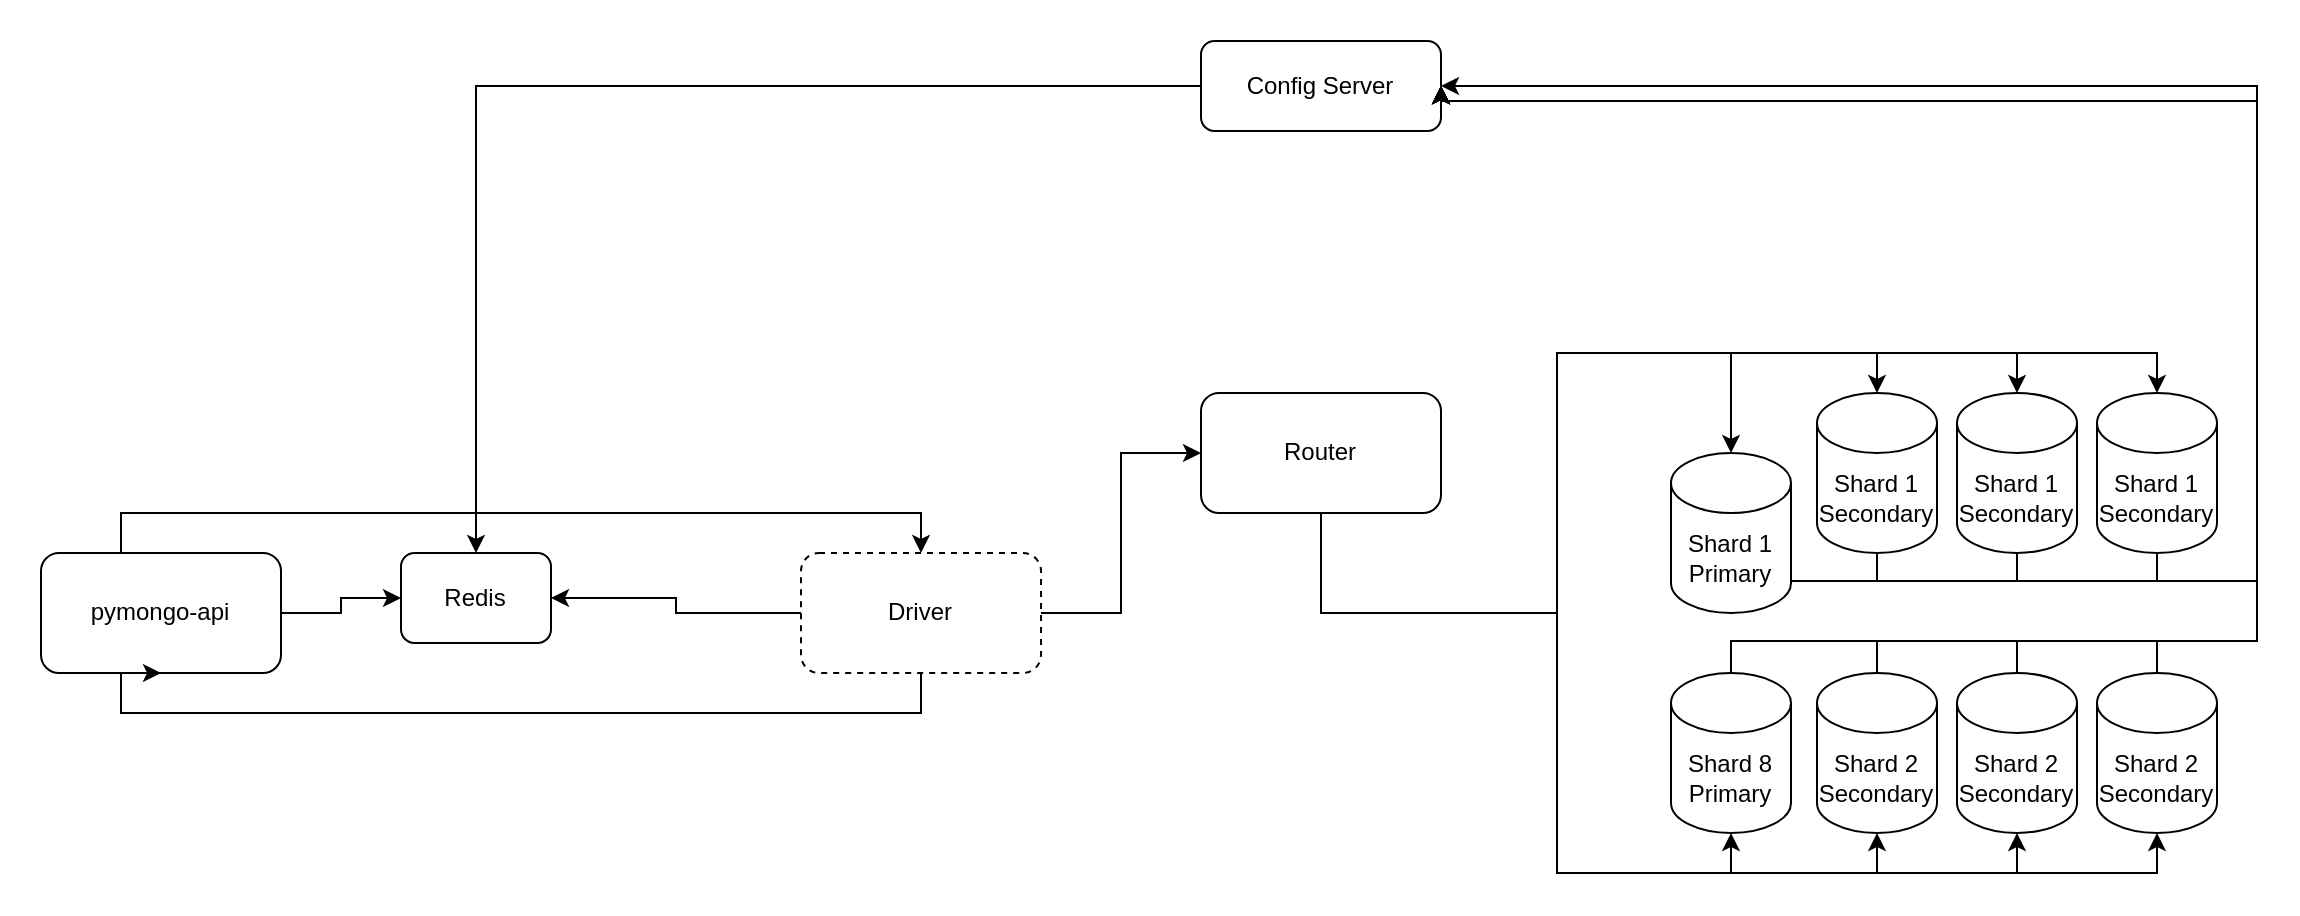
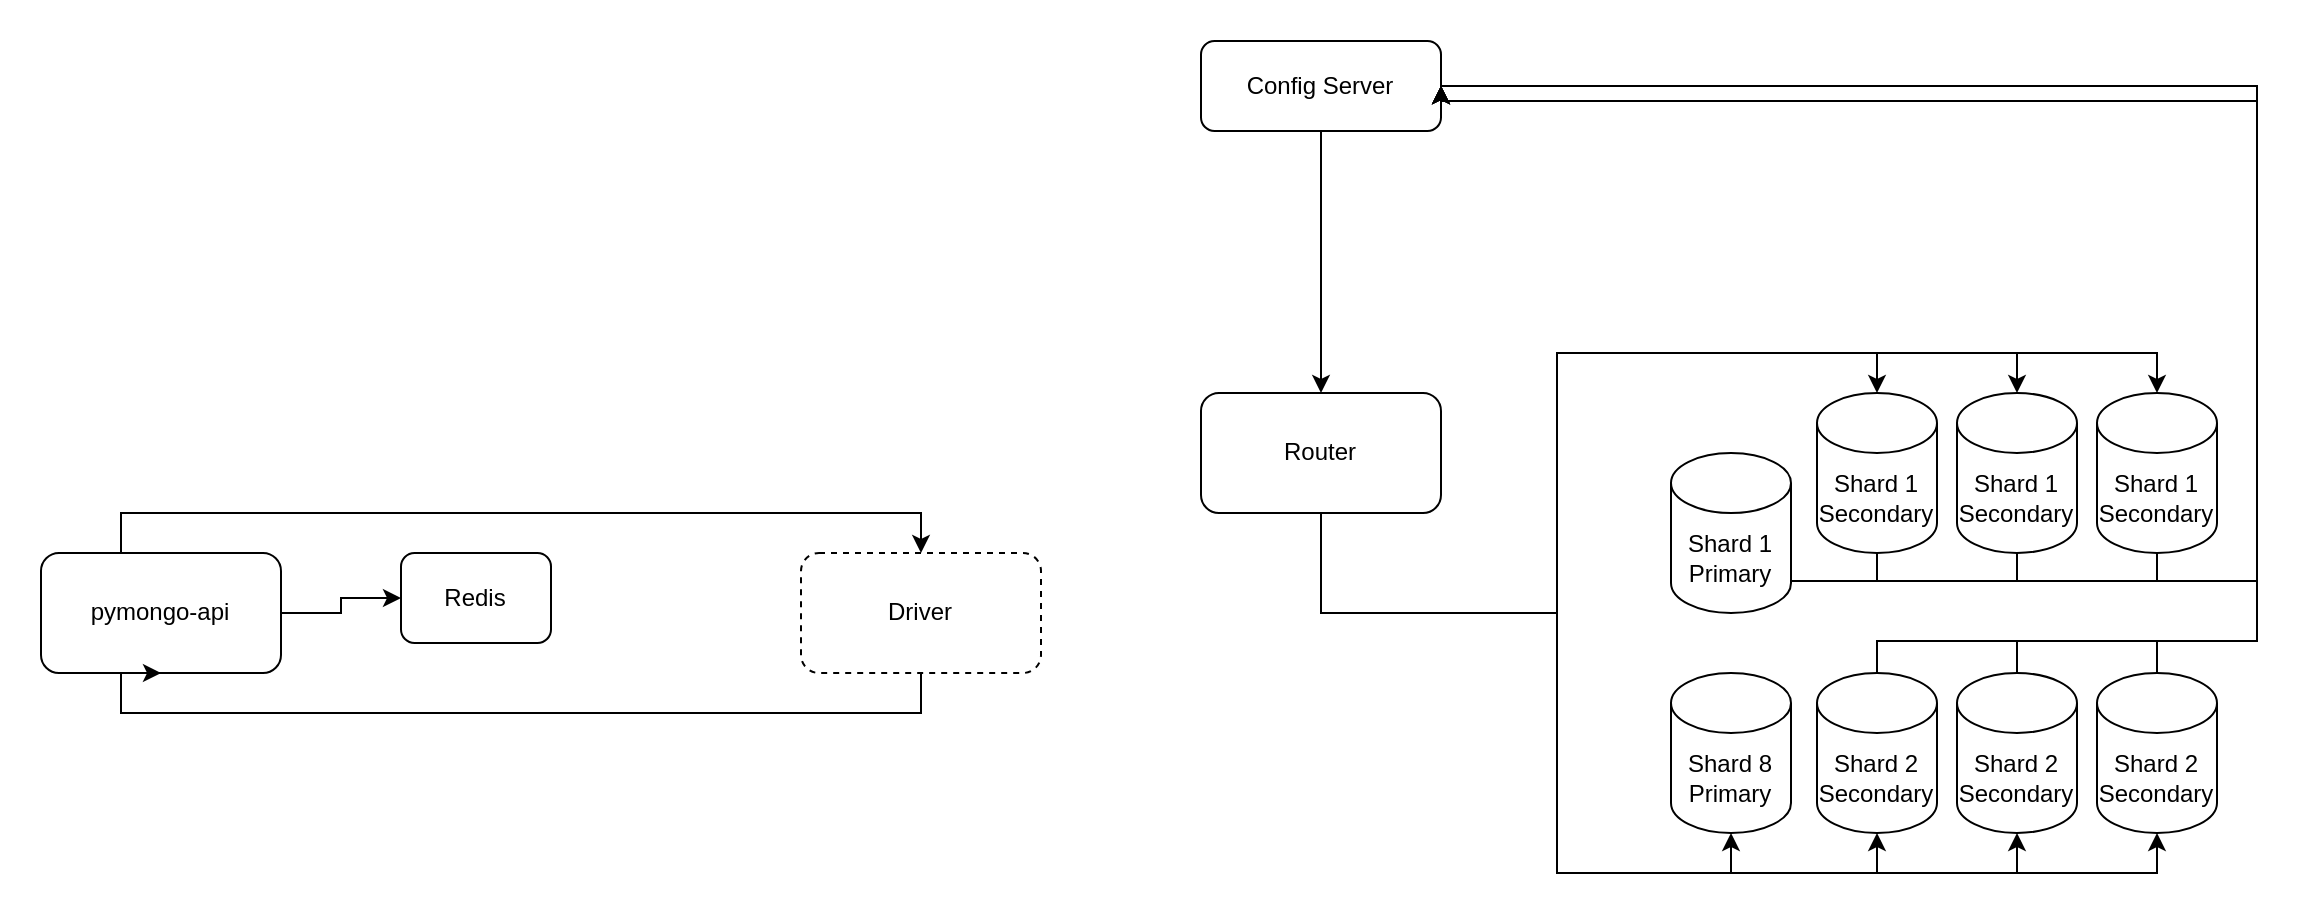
- <mxCell id="10" style="edgeStyle=orthogonalEdgeStyle;rounded=0;orthogonalLoop=1;jettySize=auto;html=1;" edge="1" parent="1" source="11" target="36"><mxGeometry relative="1" as="geometry" /></mxCell>
+ <mxCell id="10" style="edgeStyle=orthogonalEdgeStyle;rounded=0;orthogonalLoop=1;jettySize=auto;html=1;entryX=0.5;entryY=0;entryDx=0;entryDy=0;" edge="1" parent="1" source="11" target="9"><mxGeometry relative="1" as="geometry" /></mxCell>
- <mxCell id="12" style="edgeStyle=orthogonalEdgeStyle;rounded=0;orthogonalLoop=1;jettySize=auto;html=1;entryX=1;entryY=0.5;entryDx=0;entryDy=0;" edge="1" parent="1" source="13" target="11"><mxGeometry relative="1" as="geometry"><Array as="points"><mxPoint x="865" y="290" /><mxPoint x="1128" y="290" /><mxPoint x="1128" y="50" /></Array></mxGeometry></mxCell>
+ <mxCell id="12" style="edgeStyle=orthogonalEdgeStyle;rounded=0;orthogonalLoop=1;jettySize=auto;html=1;entryX=1;entryY=0.5;entryDx=0;entryDy=0;endArrow=none;" edge="1" parent="1" source="13" target="11"><mxGeometry relative="1" as="geometry"><Array as="points"><mxPoint x="865" y="290" /><mxPoint x="1128" y="290" /><mxPoint x="1128" y="50" /></Array></mxGeometry></mxCell>
- <mxCell id="27" style="edgeStyle=orthogonalEdgeStyle;rounded=0;orthogonalLoop=1;jettySize=auto;html=1;entryX=0.5;entryY=0;entryDx=0;entryDy=0;entryPerimeter=0;" edge="1" parent="1" source="9" target="13"><mxGeometry relative="1" as="geometry"><Array as="points"><mxPoint x="778" y="306" /><mxPoint x="778" y="176" /><mxPoint x="865" y="176" /></Array></mxGeometry></mxCell>
- <mxCell id="5" style="edgeStyle=orthogonalEdgeStyle;rounded=0;orthogonalLoop=1;jettySize=auto;html=1;entryX=0;entryY=0.5;entryDx=0;entryDy=0;" edge="1" parent="1" source="8" target="9"><mxGeometry relative="1" as="geometry" /></mxCell>
- <mxCell id="7" style="edgeStyle=orthogonalEdgeStyle;rounded=0;orthogonalLoop=1;jettySize=auto;html=1;entryX=1;entryY=0.5;entryDx=0;entryDy=0;" edge="1" parent="1" source="8" target="36"><mxGeometry relative="1" as="geometry" /></mxCell>
- <mxCell id="14" style="edgeStyle=orthogonalEdgeStyle;rounded=0;orthogonalLoop=1;jettySize=auto;html=1;entryX=1;entryY=0.5;entryDx=0;entryDy=0;" edge="1" parent="1" source="15" target="11"><mxGeometry relative="1" as="geometry"><Array as="points"><mxPoint x="865" y="320" /><mxPoint x="1128" y="320" /><mxPoint x="1128" y="50" /></Array></mxGeometry></mxCell>
